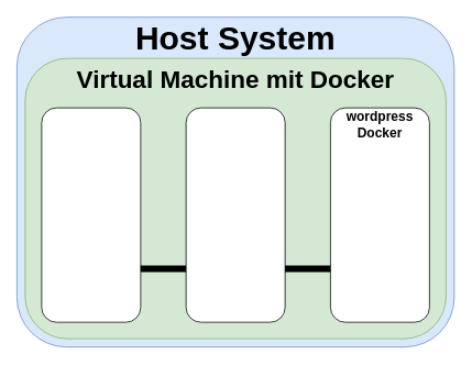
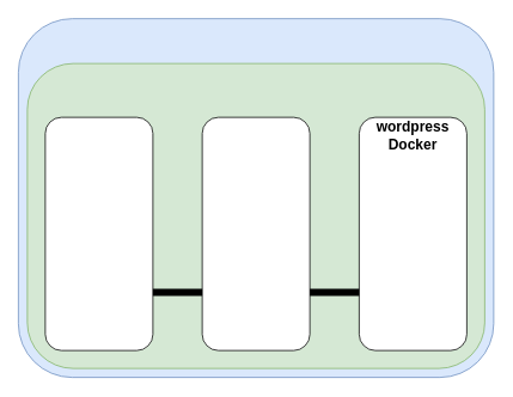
- <mxCell id="7" value="Host System" style="text;html=1;strokeColor=none;fillColor=none;align=center;verticalAlign=middle;whiteSpace=wrap;rounded=0;fontSize=40;fontStyle=1" vertex="1" parent="1"><mxGeometry x="20" y="20" width="530" height="50" as="geometry" /></mxCell>
- <mxCell id="8" value="Virtual Machine mit Docker" style="text;html=1;strokeColor=none;fillColor=none;align=center;verticalAlign=middle;whiteSpace=wrap;rounded=0;fontSize=30;fontStyle=1" vertex="1" parent="1"><mxGeometry x="30" y="70" width="510" height="50" as="geometry" /></mxCell>
